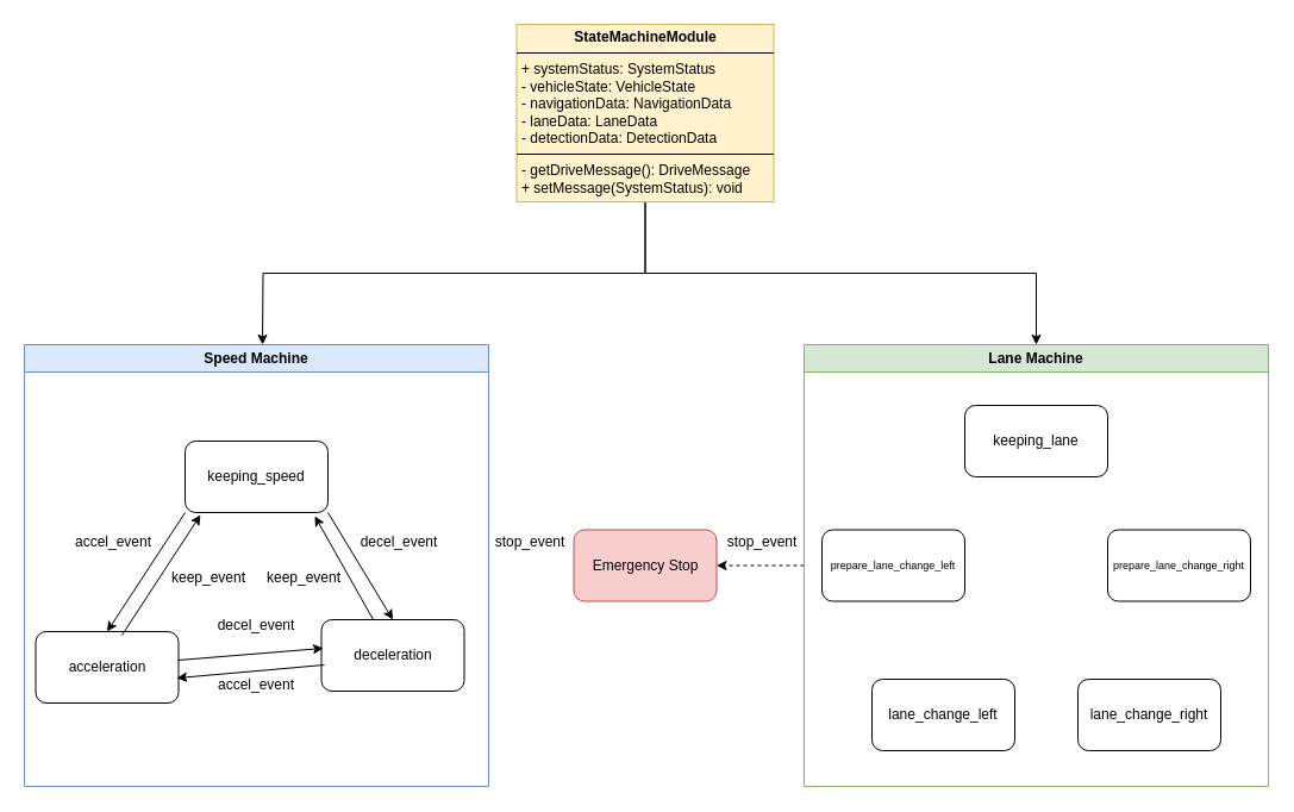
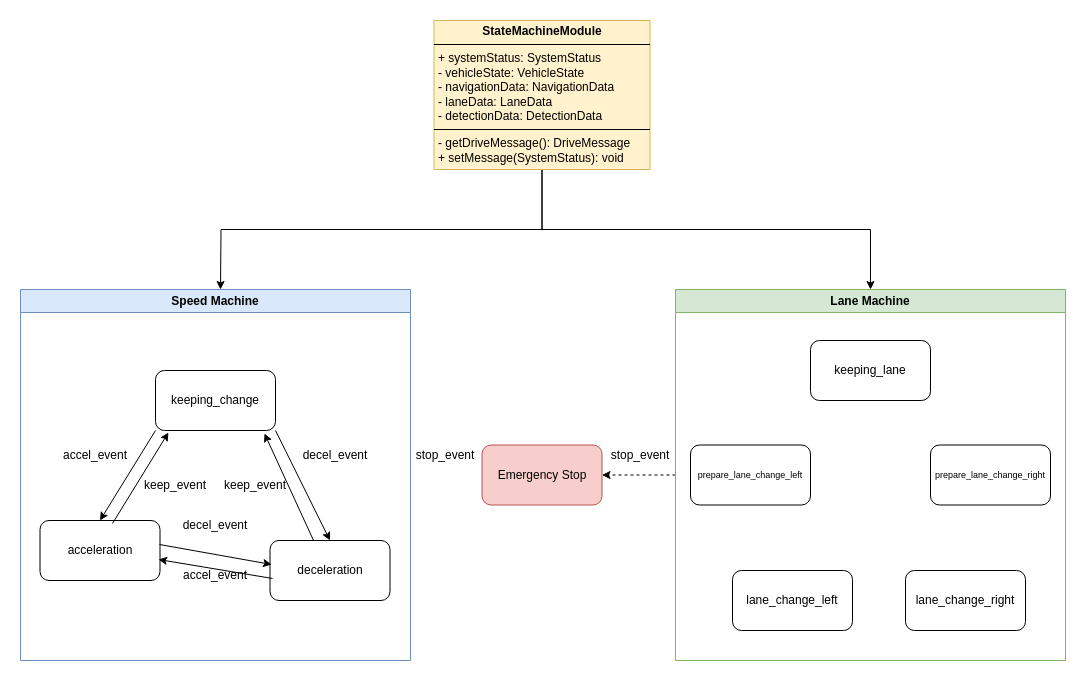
- <mxCell id="5" value="keeping_speed" style="rounded=1;whiteSpace=wrap;html=1;" vertex="1" parent="4"><mxGeometry x="135" y="81" width="120" height="60" as="geometry" /></mxCell>
+ <mxCell id="5" value="keeping_change" style="rounded=1;whiteSpace=wrap;html=1;" vertex="1" parent="4"><mxGeometry x="135" y="81" width="120" height="60" as="geometry" /></mxCell>
- <mxCell id="7" value="deceleration" style="rounded=1;whiteSpace=wrap;html=1;" vertex="1" parent="4"><mxGeometry x="249.5" y="231" width="120" height="60" as="geometry" /></mxCell>
+ <mxCell id="7" value="deceleration" style="rounded=1;whiteSpace=wrap;html=1;" vertex="1" parent="4"><mxGeometry x="249.5" y="251" width="120" height="60" as="geometry" /></mxCell>
- <mxCell id="6" value="acceleration" style="rounded=1;whiteSpace=wrap;html=1;" vertex="1" parent="4"><mxGeometry x="9.5" y="241" width="120" height="60" as="geometry" /></mxCell>
+ <mxCell id="6" value="acceleration" style="rounded=1;whiteSpace=wrap;html=1;" vertex="1" parent="4"><mxGeometry x="19.5" y="231" width="120" height="60" as="geometry" /></mxCell>
